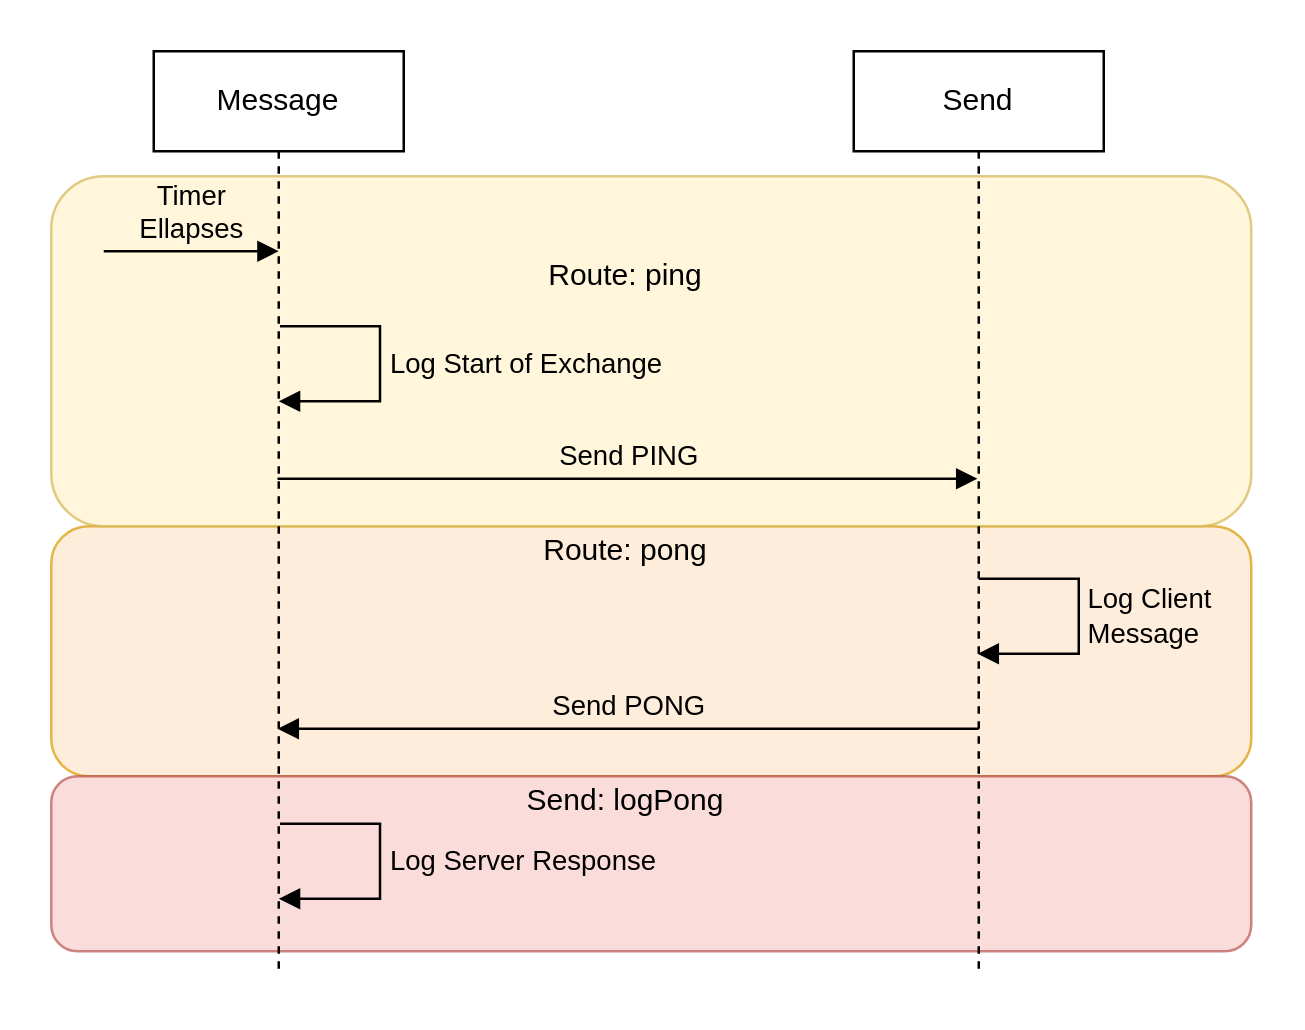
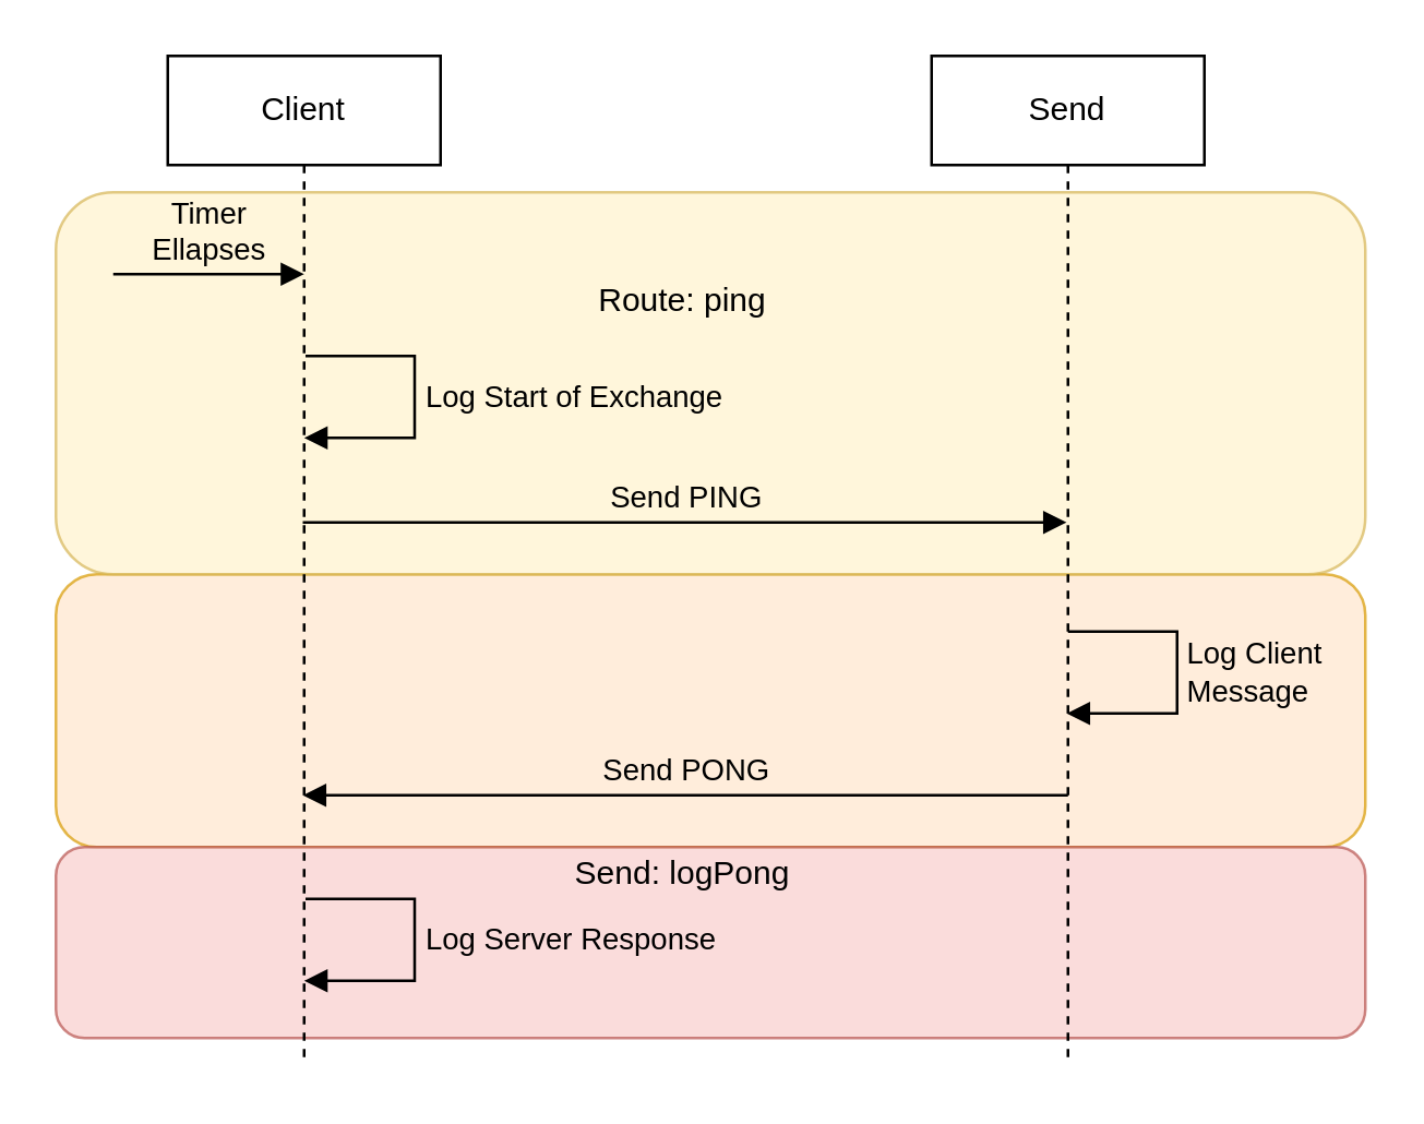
- <mxCell id="5" value="Message" style="shape=umlLifeline;perimeter=lifelinePerimeter;whiteSpace=wrap;html=1;container=1;collapsible=0;recursiveResize=0;outlineConnect=0;" vertex="1" parent="1"><mxGeometry x="61" y="20" width="100" height="370" as="geometry" /></mxCell>
+ <mxCell id="5" value="Client" style="shape=umlLifeline;perimeter=lifelinePerimeter;whiteSpace=wrap;html=1;container=1;collapsible=0;recursiveResize=0;outlineConnect=0;" vertex="1" parent="1"><mxGeometry x="61" y="20" width="100" height="370" as="geometry" /></mxCell>
- <mxCell id="14" value="Route: pong" style="text;html=1;strokeColor=none;fillColor=none;align=center;verticalAlign=middle;whiteSpace=wrap;rounded=0;opacity=70;" vertex="1" parent="1"><mxGeometry x="210" y="210" width="80" height="20" as="geometry" /></mxCell>
